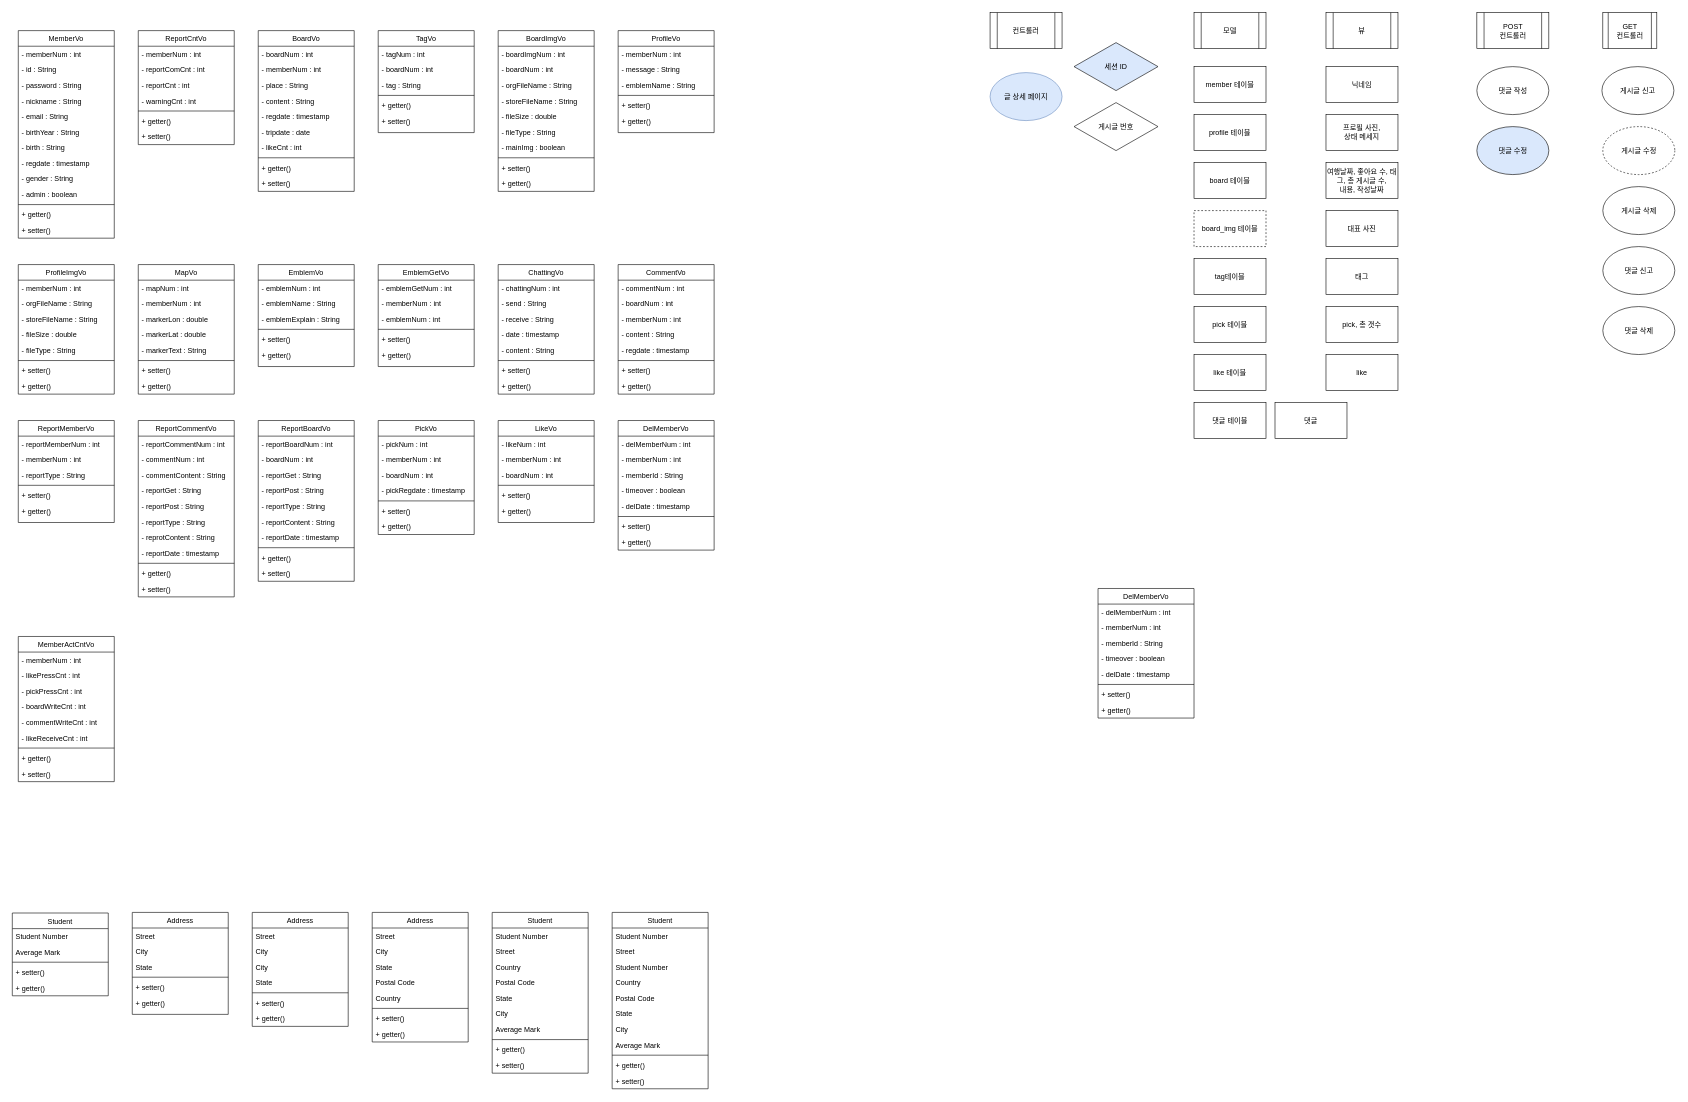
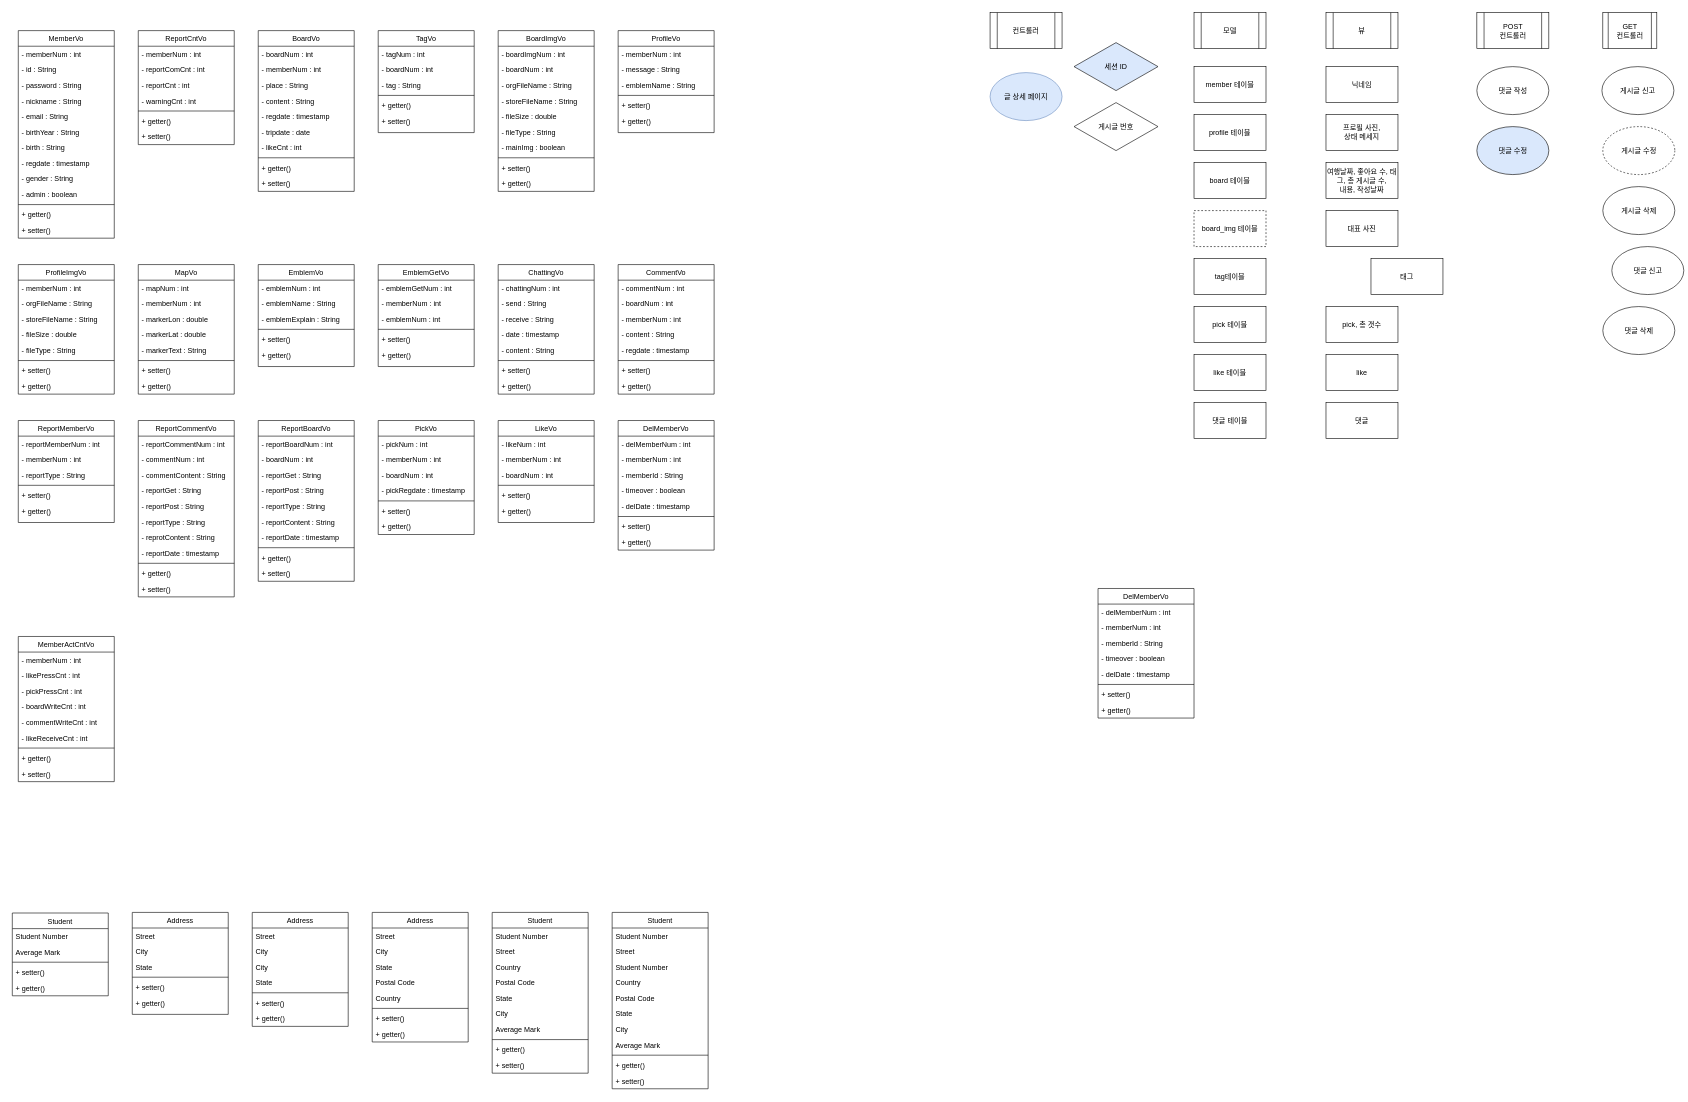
- <mxCell id="32" value="댓글 신고" style="ellipse;whiteSpace=wrap;html=1;" parent="1" vertex="1"><mxGeometry x="2671.5" y="410" width="120" height="80" as="geometry" /></mxCell>
+ <mxCell id="32" value="댓글 신고" style="ellipse;whiteSpace=wrap;html=1;" parent="1" vertex="1"><mxGeometry x="2686.5" y="410" width="120" height="80" as="geometry" /></mxCell>
- <mxCell id="17" value="태그" style="rounded=0;whiteSpace=wrap;html=1;" parent="1" vertex="1"><mxGeometry x="2210" y="430" width="120" height="60" as="geometry" /></mxCell>
+ <mxCell id="17" value="태그" style="rounded=0;whiteSpace=wrap;html=1;" parent="1" vertex="1"><mxGeometry x="2285" y="430" width="120" height="60" as="geometry" /></mxCell>
- <mxCell id="23" value="댓글" style="rounded=0;whiteSpace=wrap;html=1;" parent="1" vertex="1"><mxGeometry x="2125" y="670" width="120" height="60" as="geometry" /></mxCell>
+ <mxCell id="23" value="댓글" style="rounded=0;whiteSpace=wrap;html=1;" parent="1" vertex="1"><mxGeometry x="2210" y="670" width="120" height="60" as="geometry" /></mxCell>
